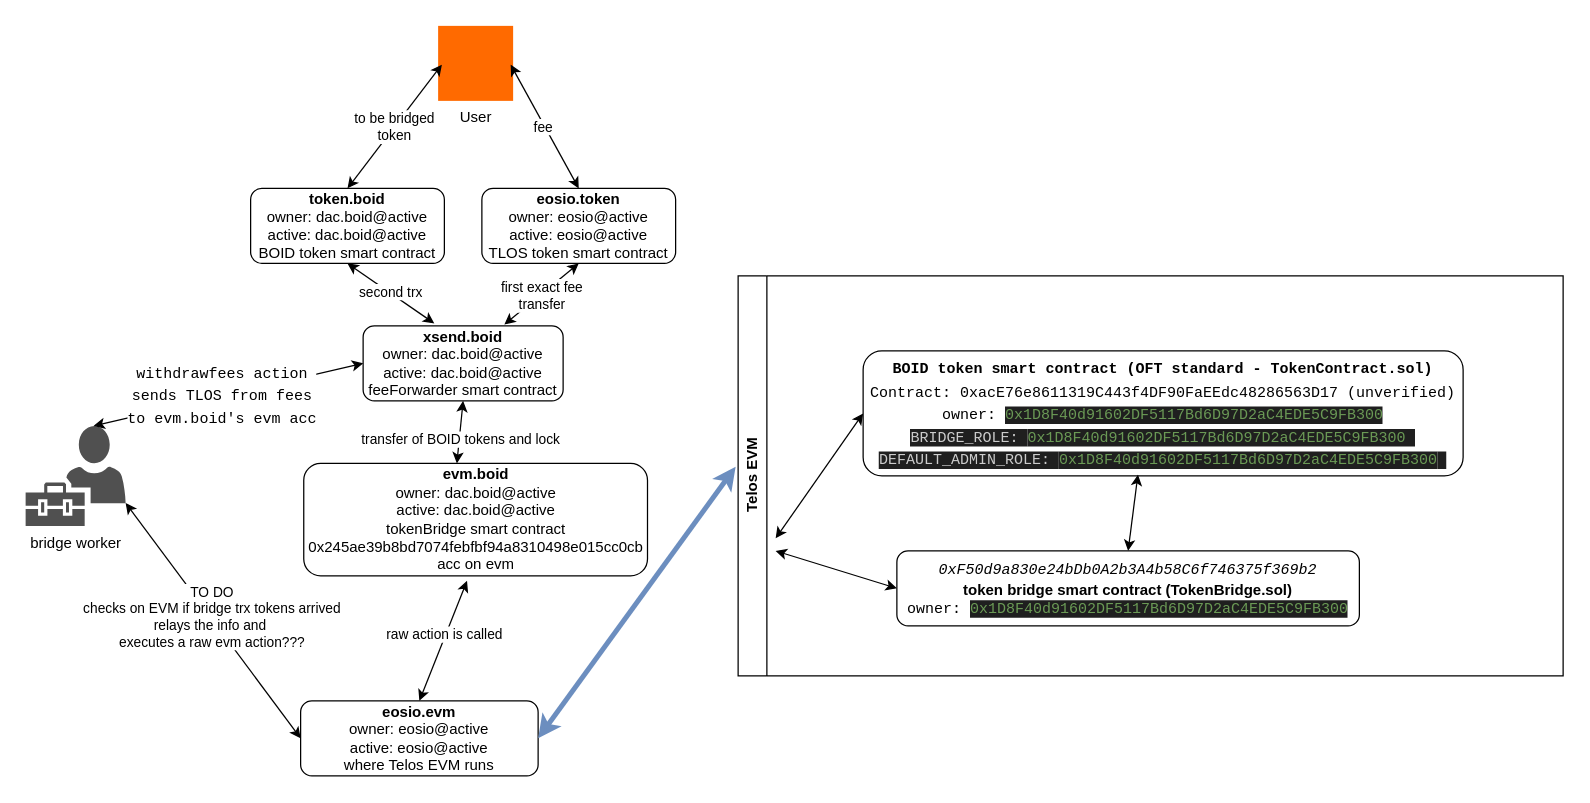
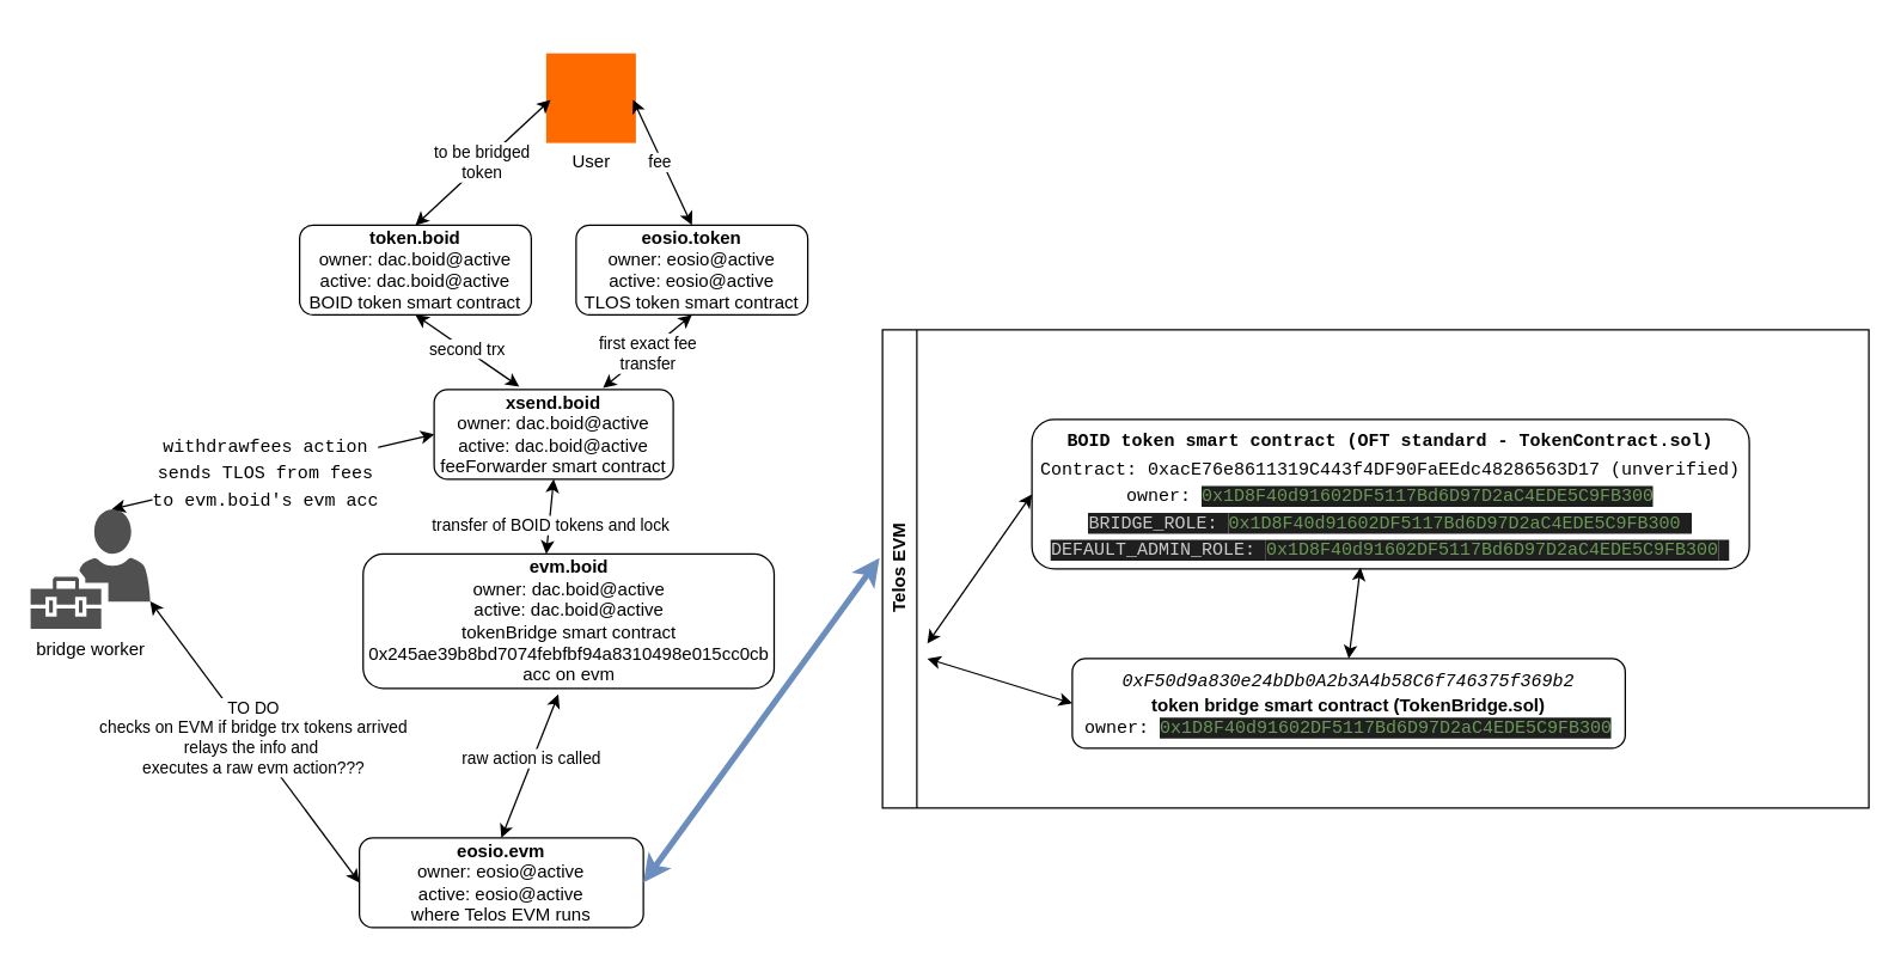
- <mxCell id="6" value="&lt;div&gt;&lt;br&gt;&lt;/div&gt;&lt;div&gt;&lt;br&gt;&lt;/div&gt;&lt;div&gt;&lt;br&gt;&lt;/div&gt;&lt;div&gt;&lt;br&gt;&lt;/div&gt;&lt;div&gt;&lt;br&gt;&lt;/div&gt;&lt;div&gt;&lt;br&gt;&lt;/div&gt;User" style="points=[];aspect=fixed;html=1;align=center;shadow=0;dashed=0;fillColor=#FF6A00;strokeColor=none;shape=mxgraph.alibaba_cloud.user;" parent="1" vertex="1"><mxGeometry x="350" y="20" width="60" height="60" as="geometry" /></mxCell>
+ <mxCell id="6" value="&lt;div&gt;&lt;br&gt;&lt;/div&gt;&lt;div&gt;&lt;br&gt;&lt;/div&gt;&lt;div&gt;&lt;br&gt;&lt;/div&gt;&lt;div&gt;&lt;br&gt;&lt;/div&gt;&lt;div&gt;&lt;br&gt;&lt;/div&gt;&lt;div&gt;&lt;br&gt;&lt;/div&gt;User" style="points=[];aspect=fixed;html=1;align=center;shadow=0;dashed=0;fillColor=#FF6A00;strokeColor=none;shape=mxgraph.alibaba_cloud.user;" parent="1" vertex="1"><mxGeometry x="365" y="35" width="60" height="60" as="geometry" /></mxCell>
